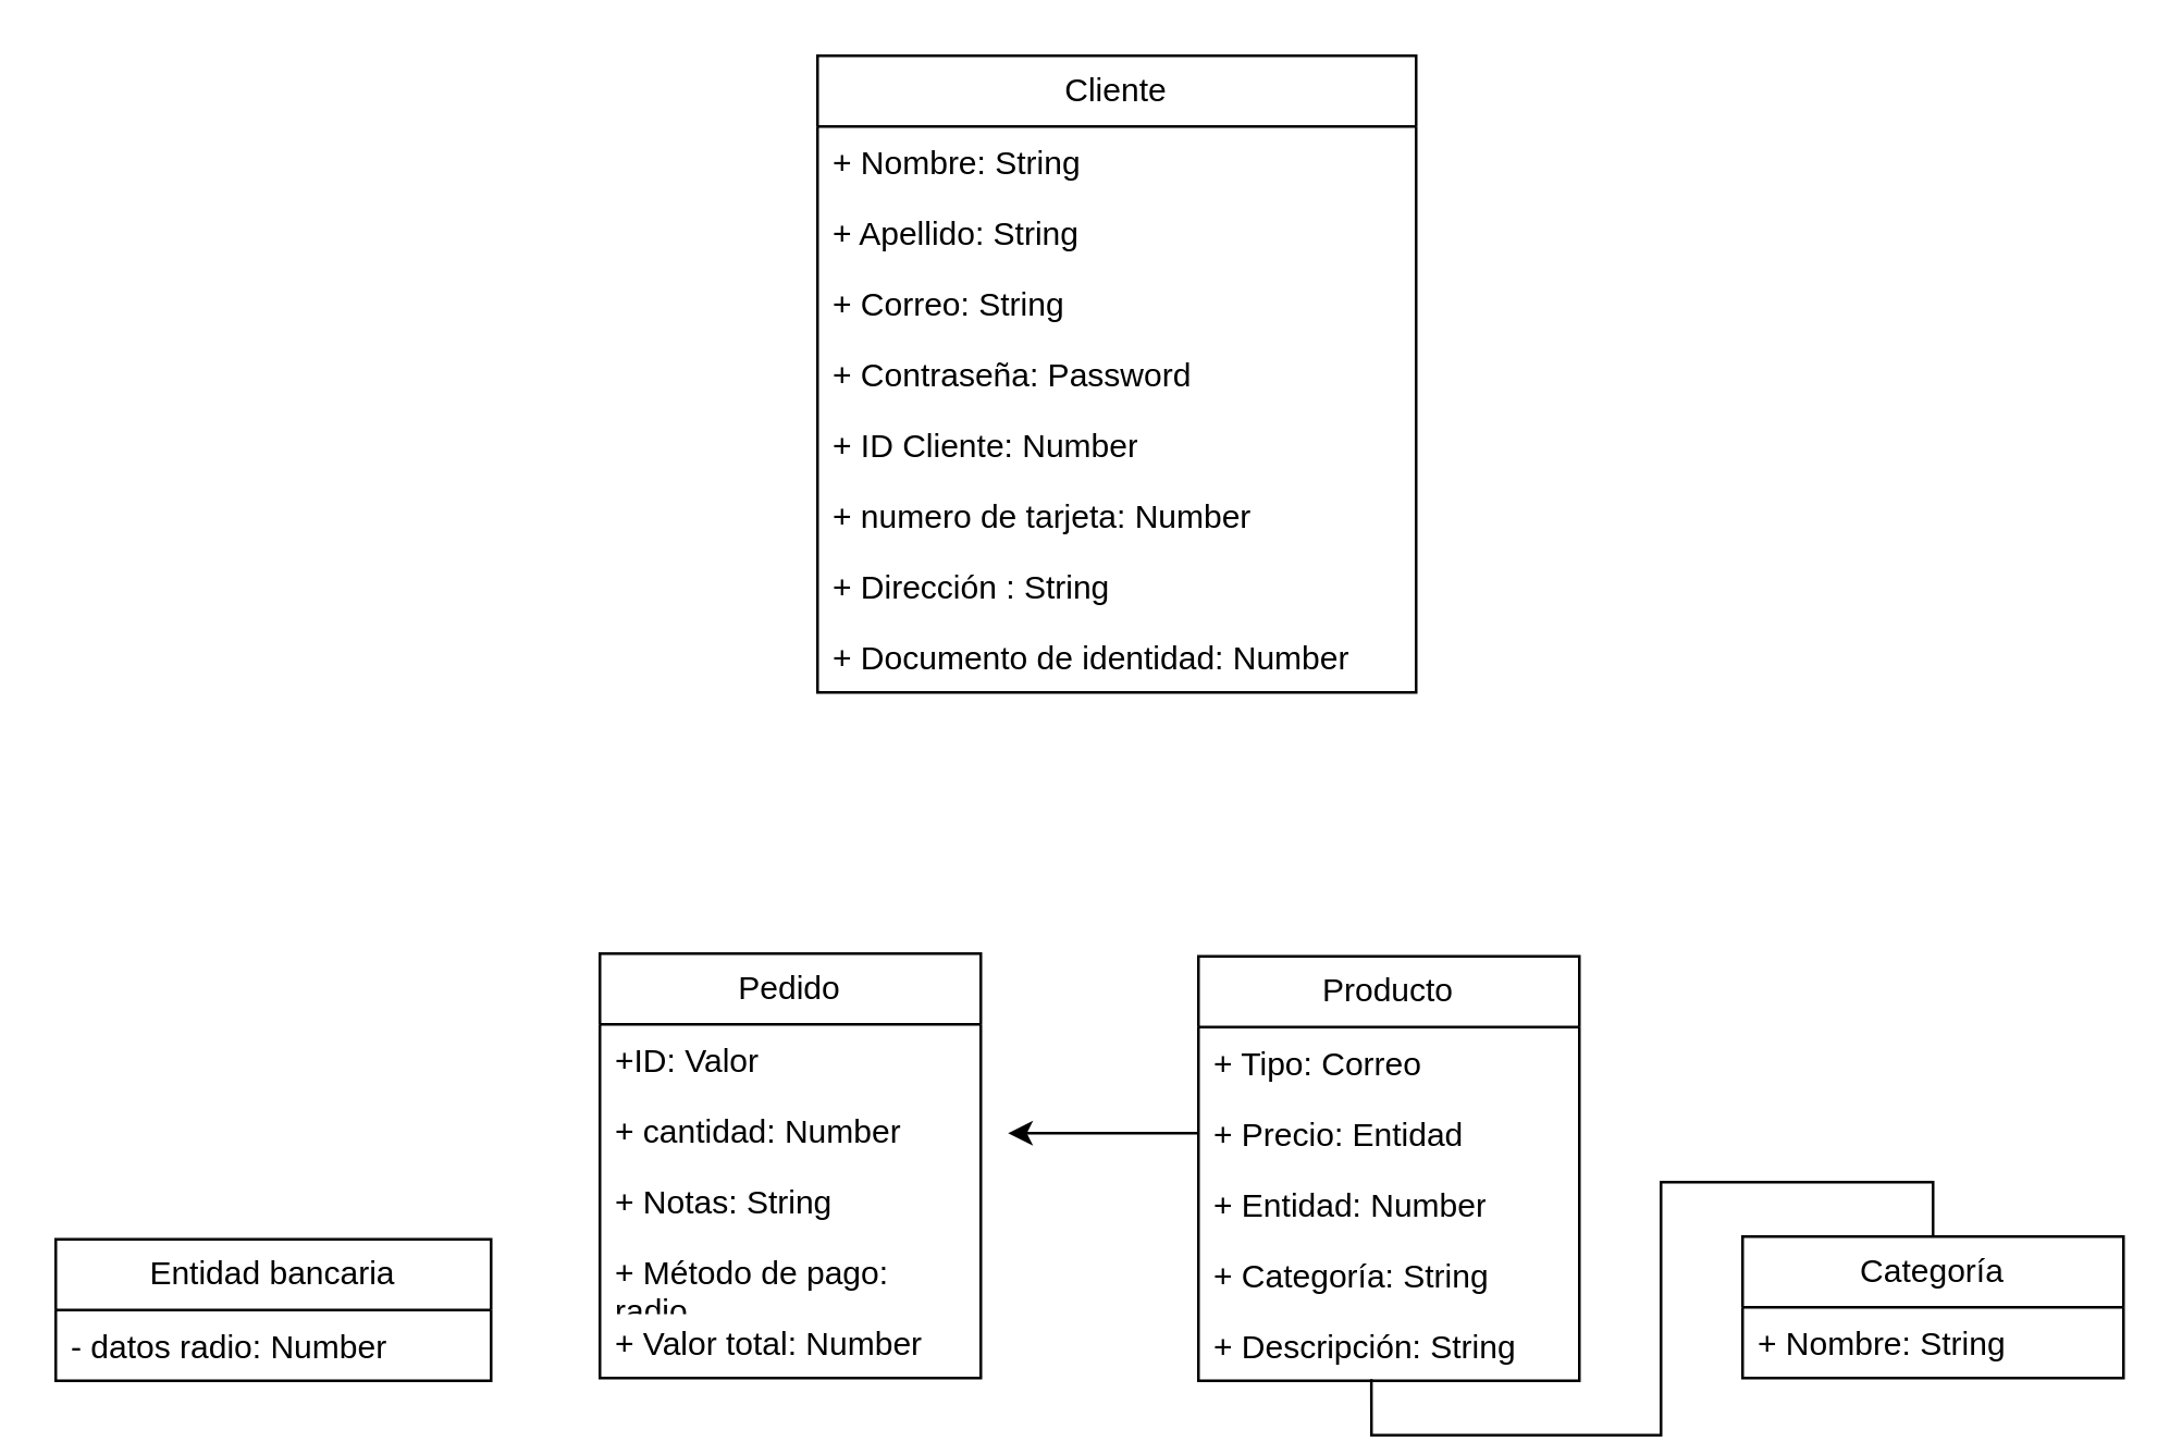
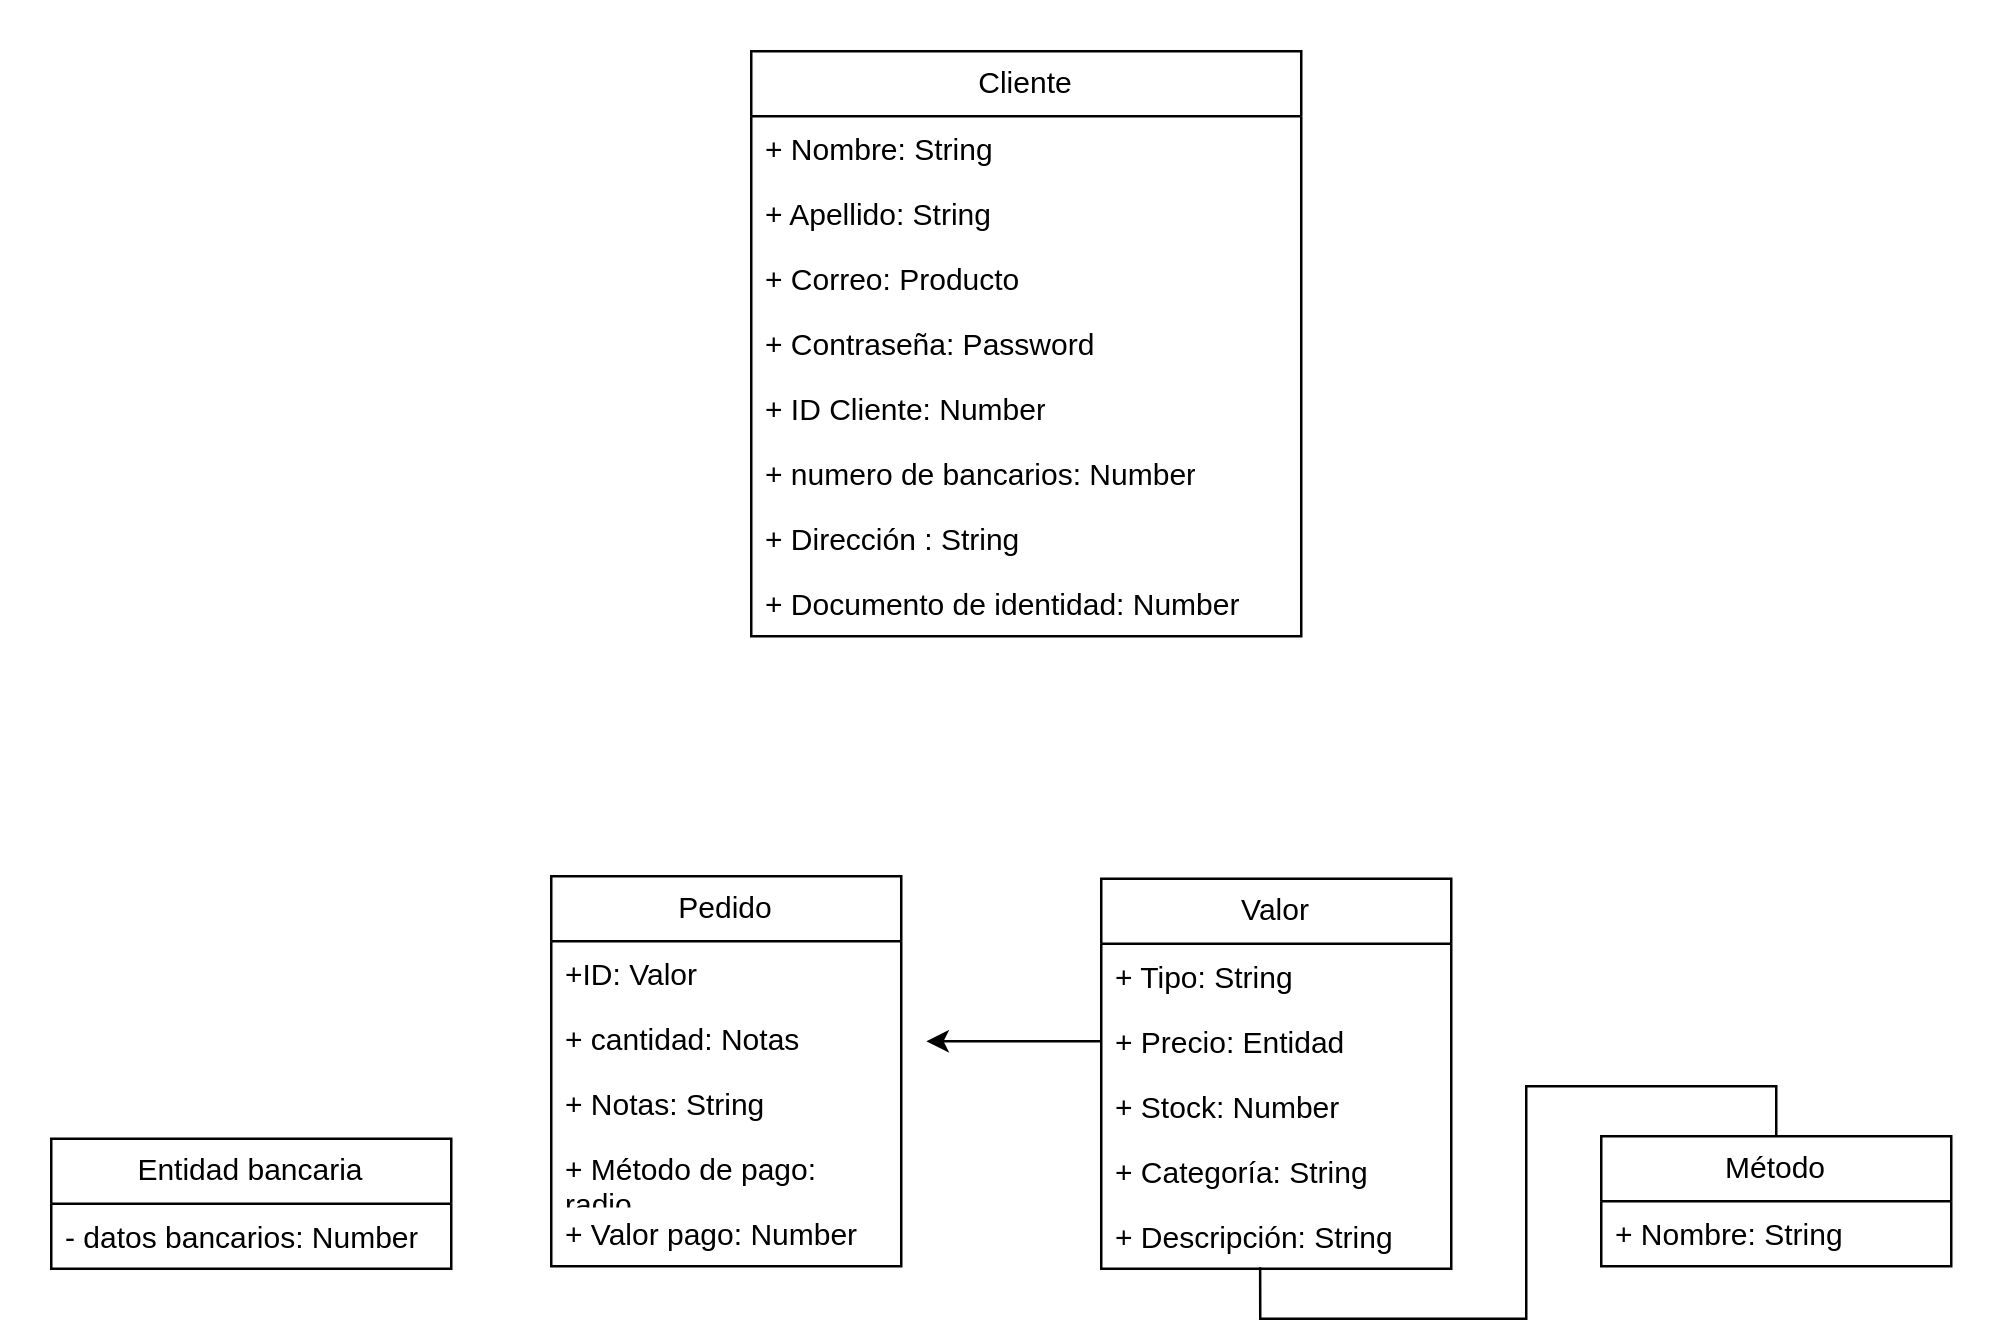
- <mxCell id="5" value="+ Correo: String" style="text;strokeColor=none;fillColor=none;align=left;verticalAlign=top;spacingLeft=4;spacingRight=4;overflow=hidden;rotatable=0;points=[[0,0.5],[1,0.5]];portConstraint=eastwest;whiteSpace=wrap;html=1;" vertex="1" parent="2"><mxGeometry y="78" width="220" height="26" as="geometry" /></mxCell>
+ <mxCell id="5" value="+ Correo: Producto" style="text;strokeColor=none;fillColor=none;align=left;verticalAlign=top;spacingLeft=4;spacingRight=4;overflow=hidden;rotatable=0;points=[[0,0.5],[1,0.5]];portConstraint=eastwest;whiteSpace=wrap;html=1;" vertex="1" parent="2"><mxGeometry y="78" width="220" height="26" as="geometry" /></mxCell>
- <mxCell id="8" value="+ numero de tarjeta: Number" style="text;strokeColor=none;fillColor=none;align=left;verticalAlign=top;spacingLeft=4;spacingRight=4;overflow=hidden;rotatable=0;points=[[0,0.5],[1,0.5]];portConstraint=eastwest;whiteSpace=wrap;html=1;" vertex="1" parent="2"><mxGeometry y="156" width="220" height="26" as="geometry" /></mxCell>
+ <mxCell id="8" value="+ numero de bancarios: Number" style="text;strokeColor=none;fillColor=none;align=left;verticalAlign=top;spacingLeft=4;spacingRight=4;overflow=hidden;rotatable=0;points=[[0,0.5],[1,0.5]];portConstraint=eastwest;whiteSpace=wrap;html=1;" vertex="1" parent="2"><mxGeometry y="156" width="220" height="26" as="geometry" /></mxCell>
- <mxCell id="11" value="Producto" style="swimlane;fontStyle=0;childLayout=stackLayout;horizontal=1;startSize=26;fillColor=none;horizontalStack=0;resizeParent=1;resizeParentMax=0;resizeLast=0;collapsible=1;marginBottom=0;whiteSpace=wrap;html=1;" vertex="1" parent="1"><mxGeometry x="440" y="351" width="140" height="156" as="geometry" /></mxCell>
+ <mxCell id="11" value="Valor" style="swimlane;fontStyle=0;childLayout=stackLayout;horizontal=1;startSize=26;fillColor=none;horizontalStack=0;resizeParent=1;resizeParentMax=0;resizeLast=0;collapsible=1;marginBottom=0;whiteSpace=wrap;html=1;" vertex="1" parent="1"><mxGeometry x="440" y="351" width="140" height="156" as="geometry" /></mxCell>
- <mxCell id="12" value="+ Tipo: Correo" style="text;strokeColor=none;fillColor=none;align=left;verticalAlign=top;spacingLeft=4;spacingRight=4;overflow=hidden;rotatable=0;points=[[0,0.5],[1,0.5]];portConstraint=eastwest;whiteSpace=wrap;html=1;" vertex="1" parent="11"><mxGeometry y="26" width="140" height="26" as="geometry" /></mxCell>
+ <mxCell id="12" value="+ Tipo: String" style="text;strokeColor=none;fillColor=none;align=left;verticalAlign=top;spacingLeft=4;spacingRight=4;overflow=hidden;rotatable=0;points=[[0,0.5],[1,0.5]];portConstraint=eastwest;whiteSpace=wrap;html=1;" vertex="1" parent="11"><mxGeometry y="26" width="140" height="26" as="geometry" /></mxCell>
- <mxCell id="20" value="+ cantidad: Number" style="text;strokeColor=none;fillColor=none;align=left;verticalAlign=top;spacingLeft=4;spacingRight=4;overflow=hidden;rotatable=0;points=[[0,0.5],[1,0.5]];portConstraint=eastwest;whiteSpace=wrap;html=1;" vertex="1" parent="18"><mxGeometry y="52" width="140" height="26" as="geometry" /></mxCell>
+ <mxCell id="20" value="+ cantidad: Notas" style="text;strokeColor=none;fillColor=none;align=left;verticalAlign=top;spacingLeft=4;spacingRight=4;overflow=hidden;rotatable=0;points=[[0,0.5],[1,0.5]];portConstraint=eastwest;whiteSpace=wrap;html=1;" vertex="1" parent="18"><mxGeometry y="52" width="140" height="26" as="geometry" /></mxCell>
- <mxCell id="15" value="+ Entidad: Number" style="text;strokeColor=none;fillColor=none;align=left;verticalAlign=top;spacingLeft=4;spacingRight=4;overflow=hidden;rotatable=0;points=[[0,0.5],[1,0.5]];portConstraint=eastwest;whiteSpace=wrap;html=1;" vertex="1" parent="11"><mxGeometry y="78" width="140" height="26" as="geometry" /></mxCell>
+ <mxCell id="15" value="+ Stock: Number" style="text;strokeColor=none;fillColor=none;align=left;verticalAlign=top;spacingLeft=4;spacingRight=4;overflow=hidden;rotatable=0;points=[[0,0.5],[1,0.5]];portConstraint=eastwest;whiteSpace=wrap;html=1;" vertex="1" parent="11"><mxGeometry y="78" width="140" height="26" as="geometry" /></mxCell>
- <mxCell id="25" value="Categoría" style="swimlane;fontStyle=0;childLayout=stackLayout;horizontal=1;startSize=26;fillColor=none;horizontalStack=0;resizeParent=1;resizeParentMax=0;resizeLast=0;collapsible=1;marginBottom=0;whiteSpace=wrap;html=1;" vertex="1" parent="1"><mxGeometry x="640" y="454" width="140" height="52" as="geometry" /></mxCell>
+ <mxCell id="25" value="Método" style="swimlane;fontStyle=0;childLayout=stackLayout;horizontal=1;startSize=26;fillColor=none;horizontalStack=0;resizeParent=1;resizeParentMax=0;resizeLast=0;collapsible=1;marginBottom=0;whiteSpace=wrap;html=1;" vertex="1" parent="1"><mxGeometry x="640" y="454" width="140" height="52" as="geometry" /></mxCell>
- <mxCell id="23" value="+ Valor total: Number" style="text;strokeColor=none;fillColor=none;align=left;verticalAlign=top;spacingLeft=4;spacingRight=4;overflow=hidden;rotatable=0;points=[[0,0.5],[1,0.5]];portConstraint=eastwest;whiteSpace=wrap;html=1;" vertex="1" parent="18"><mxGeometry y="130" width="140" height="26" as="geometry" /></mxCell>
+ <mxCell id="23" value="+ Valor pago: Number" style="text;strokeColor=none;fillColor=none;align=left;verticalAlign=top;spacingLeft=4;spacingRight=4;overflow=hidden;rotatable=0;points=[[0,0.5],[1,0.5]];portConstraint=eastwest;whiteSpace=wrap;html=1;" vertex="1" parent="18"><mxGeometry y="130" width="140" height="26" as="geometry" /></mxCell>
- <mxCell id="28" value="- datos radio: Number" style="text;strokeColor=none;fillColor=none;align=left;verticalAlign=top;spacingLeft=4;spacingRight=4;overflow=hidden;rotatable=0;points=[[0,0.5],[1,0.5]];portConstraint=eastwest;whiteSpace=wrap;html=1;" vertex="1" parent="27"><mxGeometry y="26" width="160" height="26" as="geometry" /></mxCell>
+ <mxCell id="28" value="- datos bancarios: Number" style="text;strokeColor=none;fillColor=none;align=left;verticalAlign=top;spacingLeft=4;spacingRight=4;overflow=hidden;rotatable=0;points=[[0,0.5],[1,0.5]];portConstraint=eastwest;whiteSpace=wrap;html=1;" vertex="1" parent="27"><mxGeometry y="26" width="160" height="26" as="geometry" /></mxCell>
